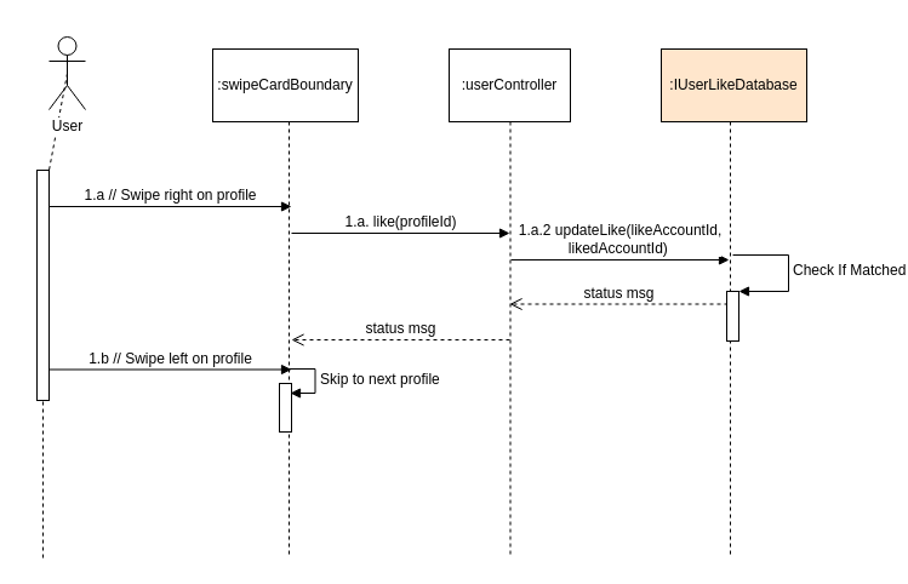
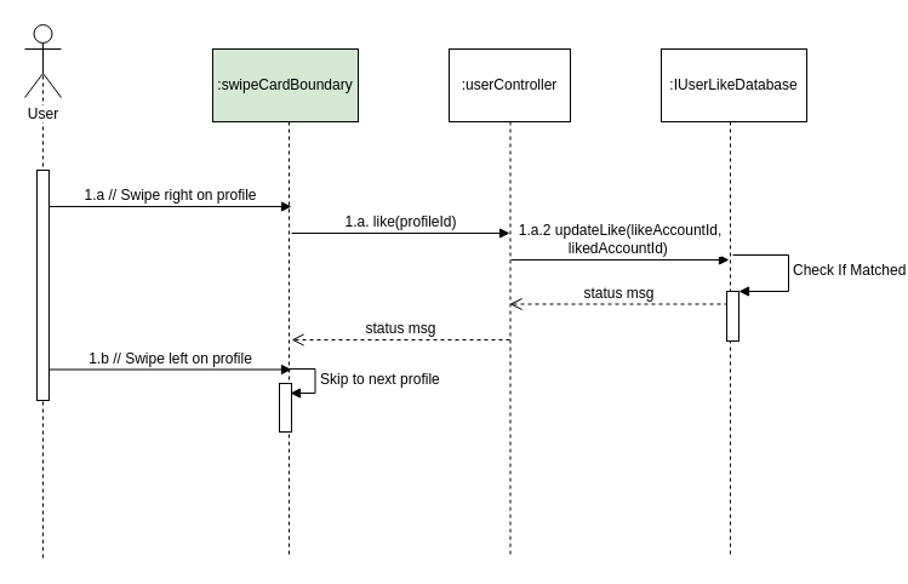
- <mxCell id="5" value="User" style="shape=umlActor;verticalLabelPosition=bottom;labelBackgroundColor=#ffffff;verticalAlign=top;html=1;" parent="1" vertex="1"><mxGeometry x="40" y="30" width="30" height="60" as="geometry" /></mxCell>
+ <mxCell id="5" value="User" style="shape=umlActor;verticalLabelPosition=bottom;labelBackgroundColor=#ffffff;verticalAlign=top;html=1;" parent="1" vertex="1"><mxGeometry x="20" y="20" width="30" height="60" as="geometry" /></mxCell>
- <mxCell id="15" value=":swipeCardBoundary" style="rounded=0;whiteSpace=wrap;html=1;" parent="1" vertex="1"><mxGeometry x="175" y="40" width="120" height="60" as="geometry" /></mxCell>
+ <mxCell id="15" value=":swipeCardBoundary" style="rounded=0;whiteSpace=wrap;html=1;fillColor=#d5e8d4;" parent="1" vertex="1"><mxGeometry x="175" y="40" width="120" height="60" as="geometry" /></mxCell>
- <mxCell id="17" value=":IUserLikeDatabase" style="rounded=0;whiteSpace=wrap;html=1;fillColor=#ffe6cc;" parent="1" vertex="1"><mxGeometry x="545" y="40" width="120" height="60" as="geometry" /></mxCell>
+ <mxCell id="17" value=":IUserLikeDatabase" style="rounded=0;whiteSpace=wrap;html=1;" parent="1" vertex="1"><mxGeometry x="545" y="40" width="120" height="60" as="geometry" /></mxCell>
